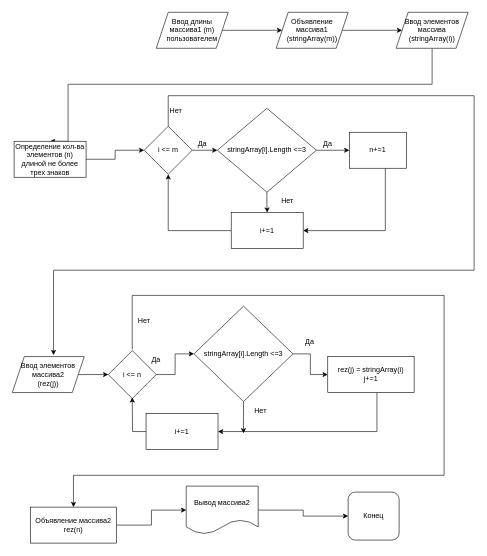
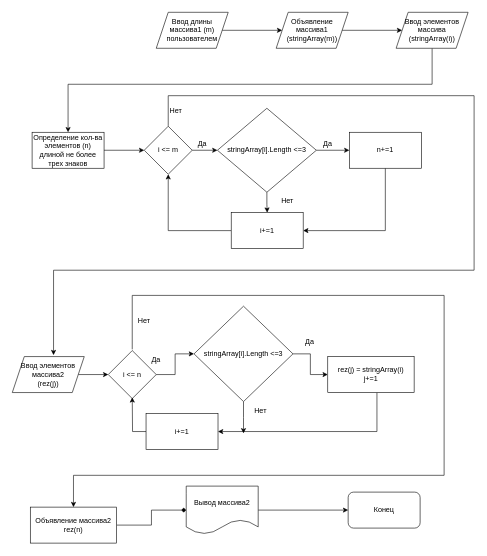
- <mxCell id="9" value="n+=1" style="rounded=0;whiteSpace=wrap;html=1;" parent="1" vertex="1"><mxGeometry x="582" y="220" width="95" height="60" as="geometry" /></mxCell>
+ <mxCell id="9" value="n+=1" style="rounded=0;whiteSpace=wrap;html=1;" parent="1" vertex="1"><mxGeometry x="582" y="220" width="120" height="60" as="geometry" /></mxCell>
- <mxCell id="14" value="Определение кол-ва элементов (n) длиной не более трех знаков" style="rounded=0;whiteSpace=wrap;html=1;" parent="1" vertex="1"><mxGeometry x="23" y="235" width="120" height="60" as="geometry" /></mxCell>
+ <mxCell id="14" value="Определение кол-ва элементов (n) длиной не более трех знаков" style="rounded=0;whiteSpace=wrap;html=1;" parent="1" vertex="1"><mxGeometry x="53" y="220" width="120" height="60" as="geometry" /></mxCell>
- <mxCell id="33" value="" style="edgeStyle=orthogonalEdgeStyle;rounded=0;orthogonalLoop=1;jettySize=auto;html=1;" parent="1" source="34" target="36" edge="1"><mxGeometry relative="1" as="geometry" /></mxCell>
+ <mxCell id="33" value="" style="edgeStyle=orthogonalEdgeStyle;rounded=0;orthogonalLoop=1;jettySize=auto;html=1;endArrow=diamond;" parent="1" source="34" target="36" edge="1"><mxGeometry relative="1" as="geometry" /></mxCell>
- <mxCell id="37" value="Конец" style="rounded=1;whiteSpace=wrap;html=1;" parent="1" vertex="1"><mxGeometry x="580" y="820" width="85" height="80" as="geometry" /></mxCell>
+ <mxCell id="37" value="Конец" style="rounded=1;whiteSpace=wrap;html=1;" parent="1" vertex="1"><mxGeometry x="580" y="820" width="120" height="60" as="geometry" /></mxCell>
